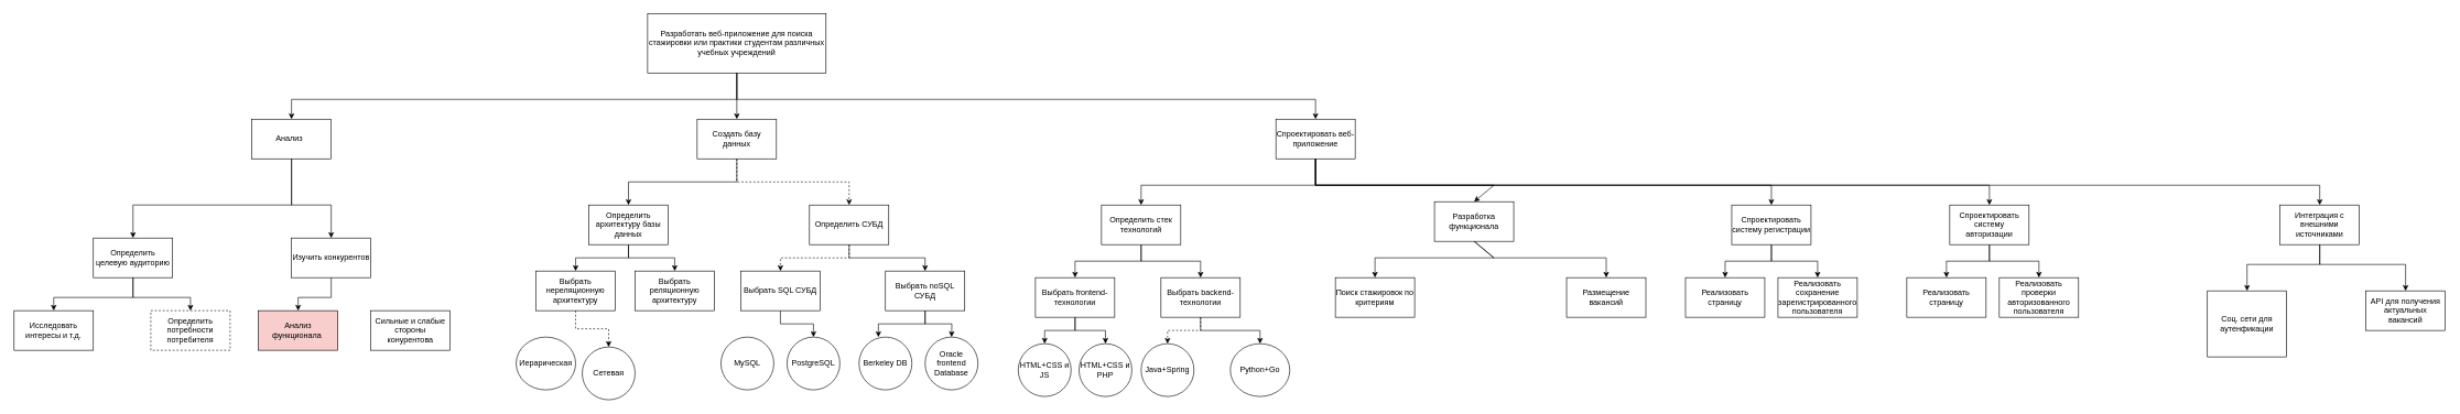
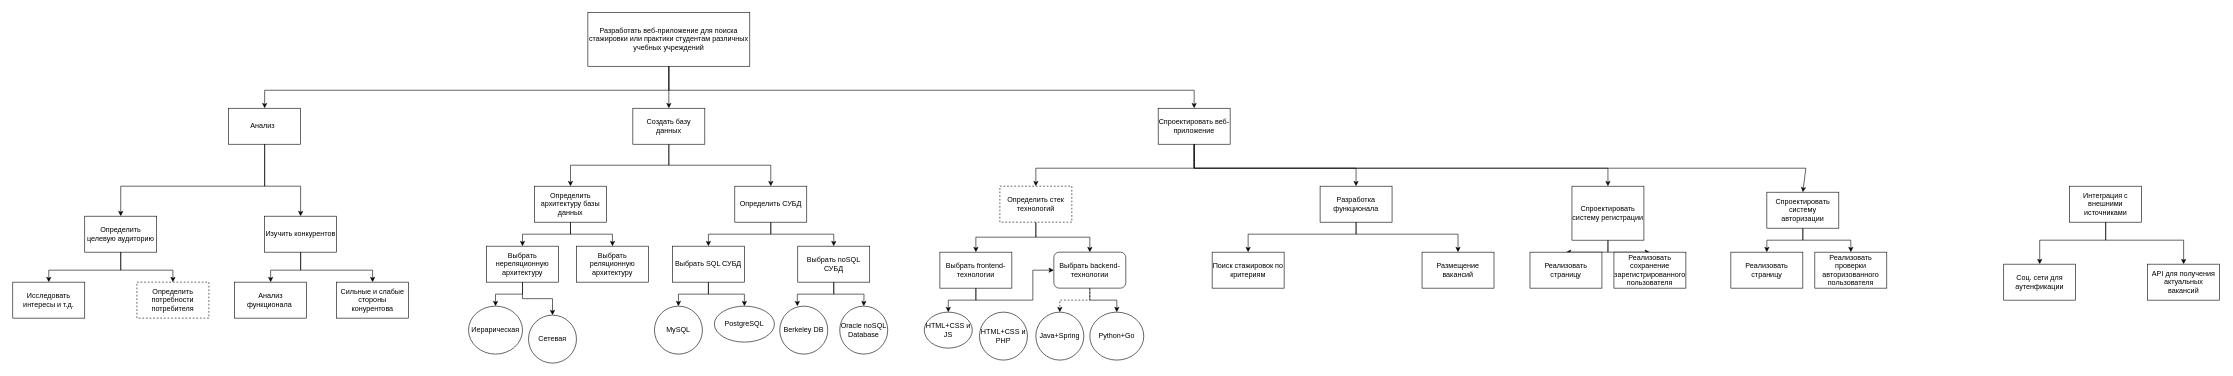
- <mxCell id="4" style="edgeStyle=orthogonalEdgeStyle;rounded=0;orthogonalLoop=1;jettySize=auto;html=1;exitX=0.5;exitY=1;exitDx=0;exitDy=0;dashed=1;" edge="1" parent="1" source="5" target="11"><mxGeometry relative="1" as="geometry" /></mxCell>
+ <mxCell id="4" style="edgeStyle=orthogonalEdgeStyle;rounded=0;orthogonalLoop=1;jettySize=auto;html=1;exitX=0.5;exitY=1;exitDx=0;exitDy=0;" edge="1" parent="1" source="5" target="11"><mxGeometry relative="1" as="geometry" /></mxCell>
- <mxCell id="65" value="" style="endArrow=classic;html=1;rounded=0;exitX=0.5;exitY=1;exitDx=0;exitDy=0;entryX=0.5;entryY=0;entryDx=0;entryDy=0;" edge="1" parent="1" source="29" target="66"><mxGeometry width="50" height="50" relative="1" as="geometry"><mxPoint x="2400" y="410" as="sourcePoint" /><mxPoint x="3521" y="280" as="targetPoint" /><Array as="points"><mxPoint x="1990" y="280" /><mxPoint x="3510" y="280" /></Array></mxGeometry></mxCell>
- <mxCell id="33" value="Разработка функционала" style="rounded=0;whiteSpace=wrap;html=1;" vertex="1" parent="1"><mxGeometry x="2170" y="305" width="120" height="60" as="geometry" /></mxCell>
+ <mxCell id="33" value="Разработка функционала" style="rounded=0;whiteSpace=wrap;html=1;" vertex="1" parent="1"><mxGeometry x="2200" y="310" width="120" height="60" as="geometry" /></mxCell>
- <mxCell id="36" value="Определить стек технологий" style="rounded=0;whiteSpace=wrap;html=1;" vertex="1" parent="1"><mxGeometry x="1666" y="310" width="120" height="60" as="geometry" /></mxCell>
+ <mxCell id="36" value="Определить стек технологий" style="rounded=0;whiteSpace=wrap;html=1;dashed=1;" vertex="1" parent="1"><mxGeometry x="1666" y="310" width="120" height="60" as="geometry" /></mxCell>
- <mxCell id="54" value="Спроектировать систему регистрации" style="rounded=0;whiteSpace=wrap;html=1;" vertex="1" parent="1"><mxGeometry x="2620" y="310" width="120" height="60" as="geometry" /></mxCell>
+ <mxCell id="54" value="Спроектировать систему регистрации" style="rounded=0;whiteSpace=wrap;html=1;" vertex="1" parent="1"><mxGeometry x="2620" y="310" width="120" height="90" as="geometry" /></mxCell>
- <mxCell id="57" value="Спроектировать систему авторизации" style="rounded=0;whiteSpace=wrap;html=1;" vertex="1" parent="1"><mxGeometry x="2950" y="310" width="120" height="60" as="geometry" /></mxCell>
+ <mxCell id="57" value="Спроектировать систему авторизации" style="rounded=0;whiteSpace=wrap;html=1;" vertex="1" parent="1"><mxGeometry x="2945" y="320" width="120" height="60" as="geometry" /></mxCell>
- <mxCell id="9" style="edgeStyle=orthogonalEdgeStyle;rounded=0;orthogonalLoop=1;jettySize=auto;html=1;exitX=0.5;exitY=1;exitDx=0;exitDy=0;entryX=0.5;entryY=0;entryDx=0;entryDy=0;dashed=1;" edge="1" parent="1" source="11" target="14"><mxGeometry relative="1" as="geometry" /></mxCell>
+ <mxCell id="9" style="edgeStyle=orthogonalEdgeStyle;rounded=0;orthogonalLoop=1;jettySize=auto;html=1;exitX=0.5;exitY=1;exitDx=0;exitDy=0;entryX=0.5;entryY=0;entryDx=0;entryDy=0;" edge="1" parent="1" source="11" target="14"><mxGeometry relative="1" as="geometry" /></mxCell>
- <mxCell id="16" value="Выбрать noSQL СУБД" style="rounded=0;whiteSpace=wrap;html=1;" vertex="1" parent="1"><mxGeometry x="1339" y="410" width="120" height="60" as="geometry" /></mxCell>
+ <mxCell id="16" value="Выбрать noSQL СУБД" style="rounded=0;whiteSpace=wrap;html=1;" vertex="1" parent="1"><mxGeometry x="1329" y="410" width="120" height="60" as="geometry" /></mxCell>
- <mxCell id="42" value="Выбрать backend-технологии" style="rounded=0;whiteSpace=wrap;html=1;" vertex="1" parent="1"><mxGeometry x="1756" y="420" width="120" height="60" as="geometry" /></mxCell>
+ <mxCell id="42" value="Выбрать backend-технологии" style="whiteSpace=wrap;html=1;rounded=1;" vertex="1" parent="1"><mxGeometry x="1756" y="420" width="120" height="60" as="geometry" /></mxCell>
+ <mxCell id="79" value="" style="endArrow=classic;html=1;rounded=0;exitX=0.5;exitY=1;exitDx=0;exitDy=0;entryX=0.5;entryY=0;entryDx=0;entryDy=0;" edge="1" parent="1" source="73" target="78"><mxGeometry width="50" height="50" relative="1" as="geometry"><mxPoint x="610" y="410" as="sourcePoint" /><mxPoint x="660" y="360" as="targetPoint" /><Array as="points"><mxPoint x="500" y="450" /><mxPoint x="620" y="450" /></Array></mxGeometry></mxCell>
- <mxCell id="69" value="Соц. сети для аутенфикации" style="rounded=0;whiteSpace=wrap;html=1;" vertex="1" parent="1"><mxGeometry x="3340" y="440" width="120" height="100" as="geometry" /></mxCell>
+ <mxCell id="69" value="Соц. сети для аутенфикации" style="rounded=0;whiteSpace=wrap;html=1;" vertex="1" parent="1"><mxGeometry x="3340" y="440" width="120" height="60" as="geometry" /></mxCell>
+ <mxCell id="20" style="edgeStyle=orthogonalEdgeStyle;rounded=0;orthogonalLoop=1;jettySize=auto;html=1;exitX=0.5;exitY=1;exitDx=0;exitDy=0;entryX=0.5;entryY=0;entryDx=0;entryDy=0;" edge="1" parent="1" source="22" target="25"><mxGeometry relative="1" as="geometry" /></mxCell>
+ <mxCell id="12" style="edgeStyle=orthogonalEdgeStyle;rounded=0;orthogonalLoop=1;jettySize=auto;html=1;exitX=0.5;exitY=1;exitDx=0;exitDy=0;entryX=0.5;entryY=0;entryDx=0;entryDy=0;" edge="1" parent="1" source="14" target="19"><mxGeometry relative="1" as="geometry" /></mxCell>
- <mxCell id="21" style="edgeStyle=orthogonalEdgeStyle;rounded=0;orthogonalLoop=1;jettySize=auto;html=1;exitX=0.5;exitY=1;exitDx=0;exitDy=0;entryX=0.5;entryY=0;entryDx=0;entryDy=0;dashed=1;" edge="1" parent="1" source="22" target="24"><mxGeometry relative="1" as="geometry" /></mxCell>
+ <mxCell id="21" style="edgeStyle=orthogonalEdgeStyle;rounded=0;orthogonalLoop=1;jettySize=auto;html=1;exitX=0.5;exitY=1;exitDx=0;exitDy=0;entryX=0.5;entryY=0;entryDx=0;entryDy=0;" edge="1" parent="1" source="22" target="24"><mxGeometry relative="1" as="geometry" /></mxCell>
- <mxCell id="77" value="Анализ функционала&amp;nbsp;" style="rounded=0;whiteSpace=wrap;html=1;fillColor=#f8cecc;" vertex="1" parent="1"><mxGeometry x="390" y="470" width="120" height="60" as="geometry" /></mxCell>
+ <mxCell id="77" value="Анализ функционала&amp;nbsp;" style="rounded=0;whiteSpace=wrap;html=1;" vertex="1" parent="1"><mxGeometry x="390" y="470" width="120" height="60" as="geometry" /></mxCell>
- <mxCell id="38" style="edgeStyle=orthogonalEdgeStyle;rounded=0;orthogonalLoop=1;jettySize=auto;html=1;exitX=0.5;exitY=1;exitDx=0;exitDy=0;entryX=0.5;entryY=0;entryDx=0;entryDy=0;" edge="1" parent="1" source="39" target="44"><mxGeometry relative="1" as="geometry"><mxPoint x="1671" y="520" as="targetPoint" /></mxGeometry></mxCell>
+ <mxCell id="38" style="edgeStyle=orthogonalEdgeStyle;rounded=0;orthogonalLoop=1;jettySize=auto;html=1;exitX=0.5;exitY=1;exitDx=0;exitDy=0;" edge="1" parent="1" source="39" target="42"><mxGeometry relative="1" as="geometry"><mxPoint x="1671" y="520" as="targetPoint" /></mxGeometry></mxCell>
- <mxCell id="18" value="PostgreSQL" style="ellipse;whiteSpace=wrap;html=1;aspect=fixed;" vertex="1" parent="1"><mxGeometry x="1190" y="510" width="80" height="80" as="geometry" /></mxCell>
+ <mxCell id="18" value="PostgreSQL" style="ellipse;whiteSpace=wrap;html=1;aspect=fixed;" vertex="1" parent="1"><mxGeometry x="1190" y="510" width="100" height="60" as="geometry" /></mxCell>
- <mxCell id="64" value="Oracle frontend Database" style="ellipse;whiteSpace=wrap;html=1;aspect=fixed;" vertex="1" parent="1"><mxGeometry x="1399" y="510" width="80" height="80" as="geometry" /></mxCell>
+ <mxCell id="64" value="Oracle noSQL Database" style="ellipse;whiteSpace=wrap;html=1;aspect=fixed;" vertex="1" parent="1"><mxGeometry x="1399" y="510" width="80" height="80" as="geometry" /></mxCell>
- <mxCell id="43" value="HTML+CSS и JS" style="ellipse;whiteSpace=wrap;html=1;" vertex="1" parent="1"><mxGeometry x="1540" y="520" width="80" height="80" as="geometry" /></mxCell>
+ <mxCell id="43" value="HTML+CSS и JS" style="ellipse;whiteSpace=wrap;html=1;" vertex="1" parent="1"><mxGeometry x="1540" y="520" width="80" height="60" as="geometry" /></mxCell>
- <mxCell id="46" value="Python+Go" style="ellipse;whiteSpace=wrap;html=1;" vertex="1" parent="1"><mxGeometry x="1861" y="520" width="90" height="80" as="geometry" /></mxCell>
+ <mxCell id="46" value="Python+Go" style="ellipse;whiteSpace=wrap;html=1;" vertex="1" parent="1"><mxGeometry x="1816" y="520" width="90" height="80" as="geometry" /></mxCell>
